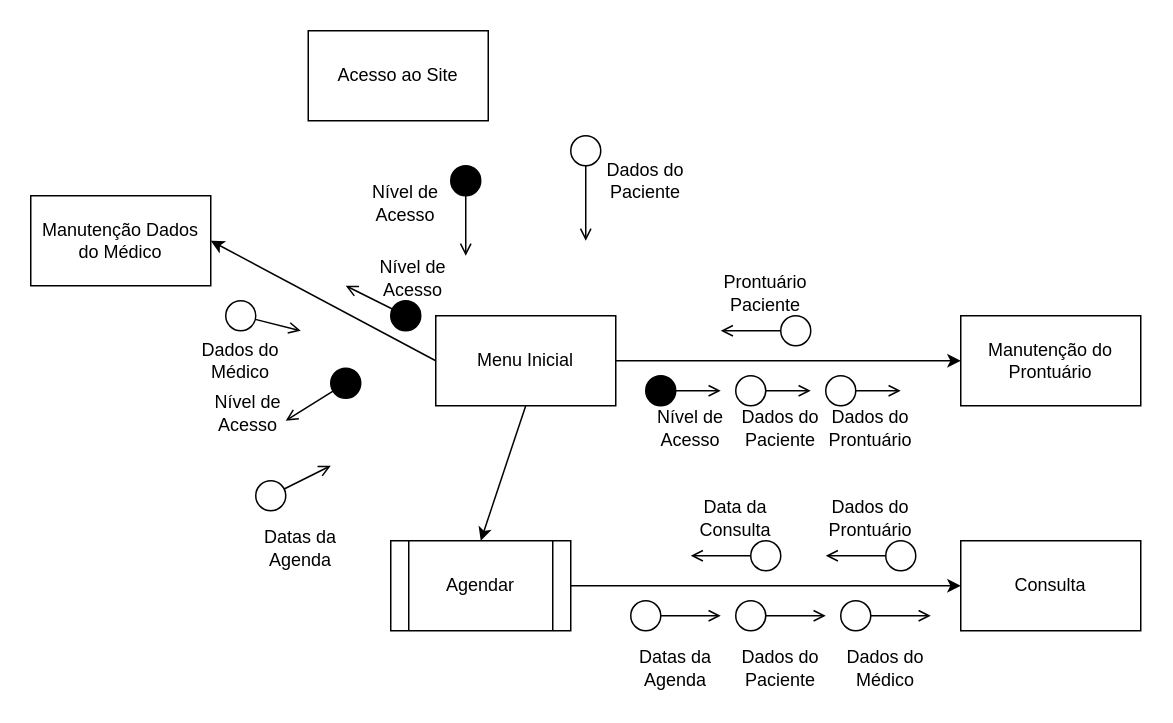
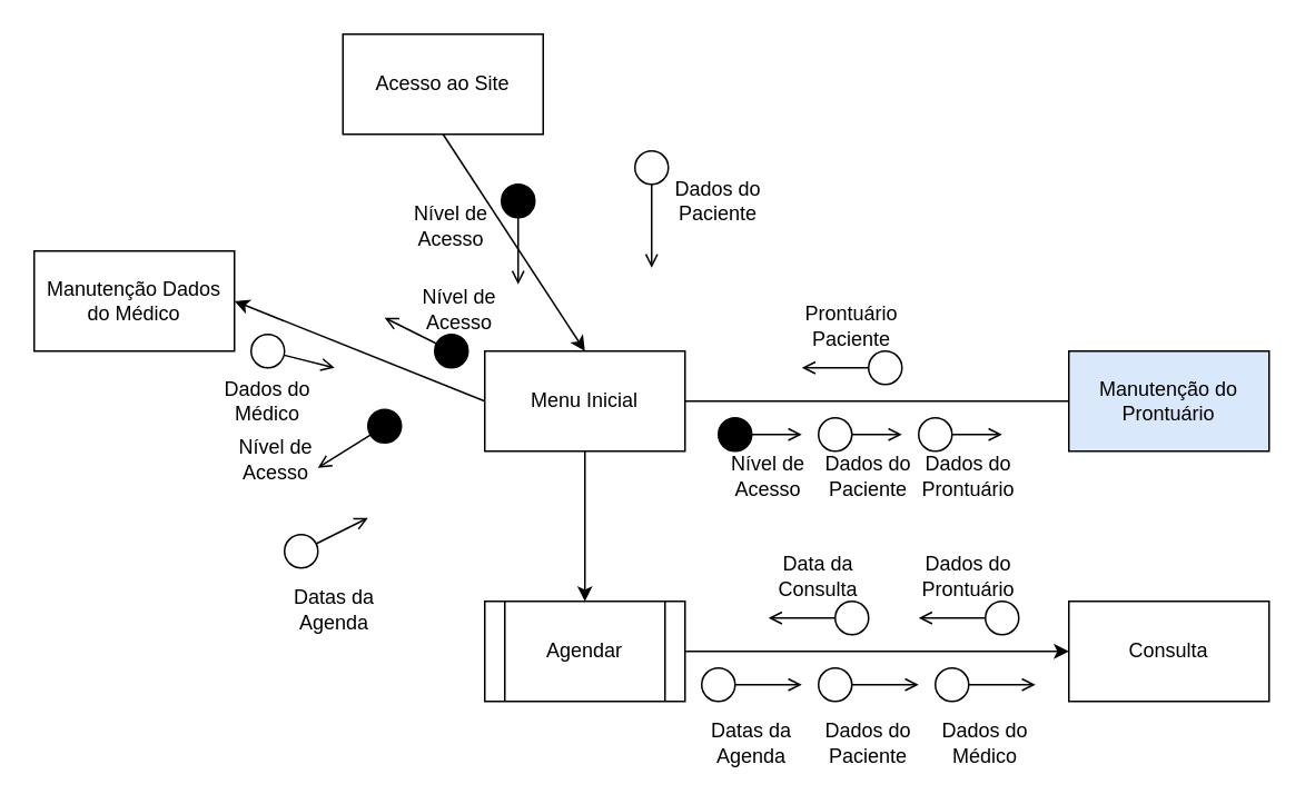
+ <mxCell id="8" value="" style="endArrow=classic;html=1;rounded=0;exitX=0.5;exitY=1;exitDx=0;exitDy=0;entryX=0.5;entryY=0;entryDx=0;entryDy=0;" edge="1" parent="1" source="7" target="11"><mxGeometry width="50" height="50" relative="1" as="geometry"><mxPoint x="325" y="160" as="sourcePoint" /><mxPoint x="350" y="200" as="targetPoint" /></mxGeometry></mxCell>
- <mxCell id="42" value="Manutenção Dados do Médico" style="rounded=0;whiteSpace=wrap;html=1;" vertex="1" parent="1"><mxGeometry x="20" y="130" width="120" height="60" as="geometry" /></mxCell>
+ <mxCell id="42" value="Manutenção Dados do Médico" style="rounded=0;whiteSpace=wrap;html=1;" vertex="1" parent="1"><mxGeometry x="20" y="150" width="120" height="60" as="geometry" /></mxCell>
- <mxCell id="13" value="" style="endArrow=classic;html=1;rounded=0;exitX=1;exitY=0.5;exitDx=0;exitDy=0;entryX=0;entryY=0.5;entryDx=0;entryDy=0;" edge="1" parent="1" source="11" target="12"><mxGeometry width="50" height="50" relative="1" as="geometry"><mxPoint x="360" y="90" as="sourcePoint" /><mxPoint x="360" y="220" as="targetPoint" /></mxGeometry></mxCell>
+ <mxCell id="13" value="" style="endArrow=none;html=1;rounded=0;exitX=1;exitY=0.5;exitDx=0;exitDy=0;entryX=0;entryY=0.5;entryDx=0;entryDy=0;" edge="1" parent="1" source="11" target="12"><mxGeometry width="50" height="50" relative="1" as="geometry"><mxPoint x="360" y="90" as="sourcePoint" /><mxPoint x="360" y="220" as="targetPoint" /></mxGeometry></mxCell>
- <mxCell id="12" value="Manutenção do Prontuário" style="rounded=0;whiteSpace=wrap;html=1;" vertex="1" parent="1"><mxGeometry x="640" y="210" width="120" height="60" as="geometry" /></mxCell>
+ <mxCell id="12" value="Manutenção do Prontuário" style="rounded=0;whiteSpace=wrap;html=1;fillColor=#dae8fc;" vertex="1" parent="1"><mxGeometry x="640" y="210" width="120" height="60" as="geometry" /></mxCell>
- <mxCell id="6" value="Agendar" style="shape=process;whiteSpace=wrap;html=1;backgroundOutline=1;" vertex="1" parent="1"><mxGeometry x="260" y="360" width="120" height="60" as="geometry" /></mxCell>
+ <mxCell id="6" value="Agendar" style="shape=process;whiteSpace=wrap;html=1;backgroundOutline=1;" vertex="1" parent="1"><mxGeometry x="290" y="360" width="120" height="60" as="geometry" /></mxCell>
